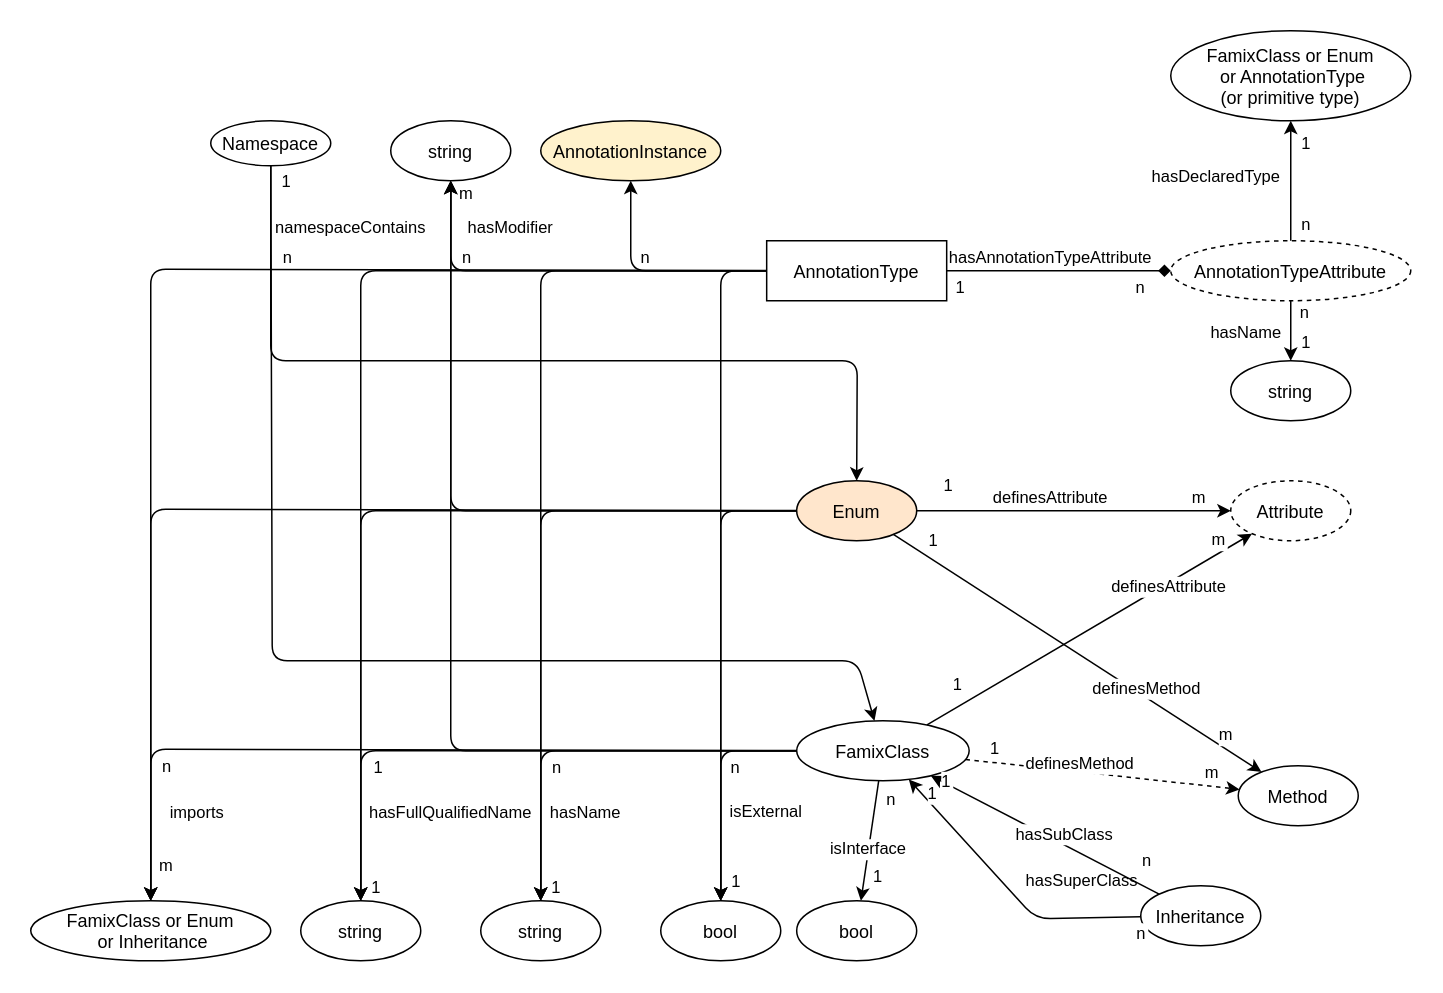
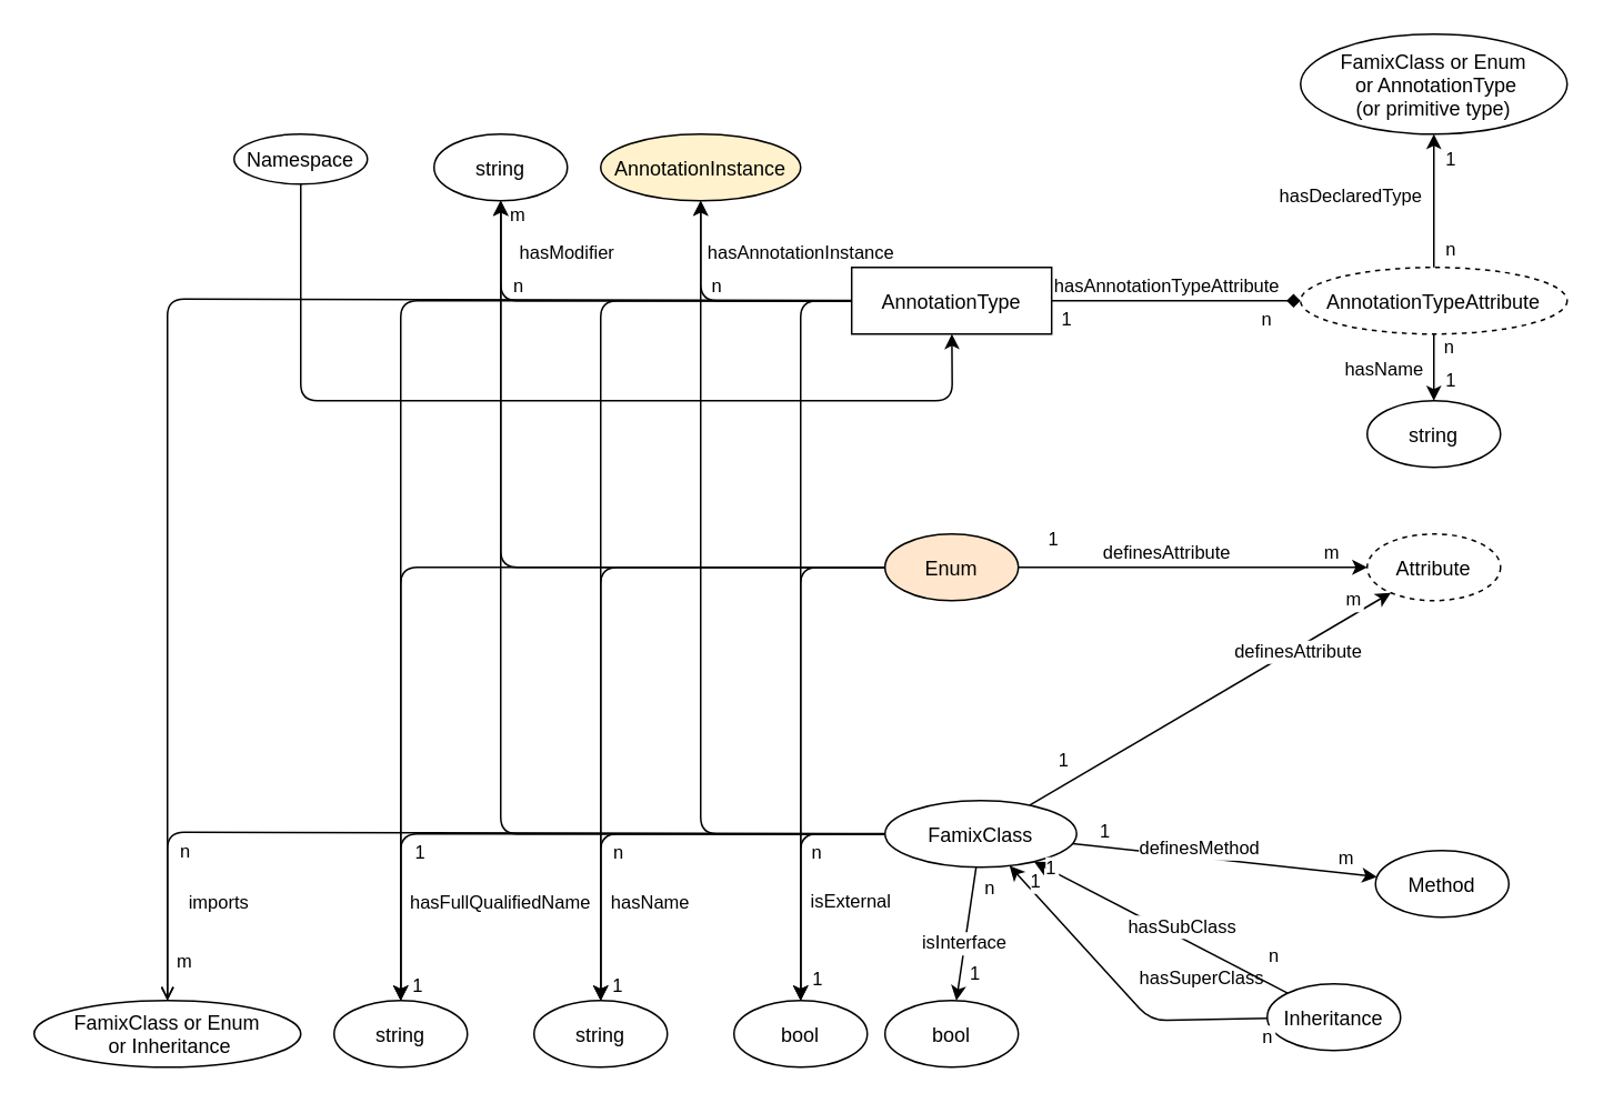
+ <mxCell id="90" value="" style="endArrow=classic;noLabel=1;fontColor=none;" parent="1" source="85" target="40" edge="1"><mxGeometry width="50" height="50" relative="1" as="geometry"><mxPoint x="210" y="59.5" as="sourcePoint" /><mxPoint x="600" y="59.5" as="targetPoint" /><Array as="points"><mxPoint x="180" y="240" /><mxPoint x="571" y="240" /></Array></mxGeometry></mxCell>
- <mxCell id="91" value="" style="endArrow=classic;noLabel=1;fontColor=none;" parent="1" source="85" target="4" edge="1"><mxGeometry width="50" height="50" relative="1" as="geometry"><mxPoint x="210" y="130" as="sourcePoint" /><mxPoint x="580.62" y="210" as="targetPoint" /><Array as="points"><mxPoint x="180" y="240" /><mxPoint x="571" y="240" /></Array></mxGeometry></mxCell>
+ <mxCell id="10" value="" style="endArrow=classic;noLabel=1;fontColor=none;" parent="1" source="2" target="7" edge="1"><mxGeometry width="50" height="50" relative="1" as="geometry"><mxPoint x="320" y="0" as="sourcePoint" /><mxPoint x="640" y="0" as="targetPoint" /><Array as="points"><mxPoint x="420" y="500" /></Array></mxGeometry></mxCell>
+ <mxCell id="11" value="hasAnnotationInstance" style="edgeLabel;align=center;verticalAlign=middle;resizable=0;points=[];" parent="10" vertex="1" connectable="0"><mxGeometry x="0.212" y="-2" relative="1" as="geometry"><mxPoint x="58" y="-163" as="offset" /></mxGeometry></mxCell>
- <mxCell id="97" value="" style="endArrow=classic;noLabel=1;fontColor=none;" edge="1" parent="1" source="4" target="92"><mxGeometry width="50" height="50" relative="1" as="geometry"><mxPoint x="540.62" y="350" as="sourcePoint" /><mxPoint x="250" y="610" as="targetPoint" /><Array as="points"><mxPoint x="100" y="339" /></Array></mxGeometry></mxCell>
- <mxCell id="98" value="" style="endArrow=classic;noLabel=1;fontColor=none;" edge="1" parent="1" source="40" target="92"><mxGeometry width="50" height="50" relative="1" as="geometry"><mxPoint x="520.62" y="190" as="sourcePoint" /><mxPoint x="250" y="610" as="targetPoint" /><Array as="points"><mxPoint x="100" y="179" /><mxPoint x="100" y="280" /></Array></mxGeometry></mxCell>
+ <mxCell id="98" value="" style="endArrow=open;noLabel=1;fontColor=none;" edge="1" parent="1" source="40" target="92"><mxGeometry width="50" height="50" relative="1" as="geometry"><mxPoint x="520.62" y="190" as="sourcePoint" /><mxPoint x="250" y="610" as="targetPoint" /><Array as="points"><mxPoint x="100" y="179" /><mxPoint x="100" y="280" /></Array></mxGeometry></mxCell>
- <mxCell id="24" value="" style="endArrow=classic;noLabel=1;fontColor=none;" parent="1" source="4" target="3" edge="1"><mxGeometry width="50" height="50" relative="1" as="geometry"><mxPoint x="570" y="510" as="sourcePoint" /><mxPoint x="830" y="510" as="targetPoint" /></mxGeometry></mxCell>
- <mxCell id="25" value="1" style="edgeLabel;align=center;verticalAlign=middle;resizable=0;points=[];" parent="24" vertex="1" connectable="0"><mxGeometry x="-0.844" y="4" relative="1" as="geometry"><mxPoint x="5" y="-6" as="offset" /></mxGeometry></mxCell>
- <mxCell id="26" value="m" style="edgeLabel;align=center;verticalAlign=middle;resizable=0;points=[];" parent="24" vertex="1" connectable="0"><mxGeometry x="0.8" y="1" relative="1" as="geometry"><mxPoint y="-9" as="offset" /></mxGeometry></mxCell>
- <mxCell id="27" value="definesMethod" style="edgeLabel;align=center;verticalAlign=middle;resizable=0;points=[];" parent="24" vertex="1" connectable="0"><mxGeometry x="0.212" y="-2" relative="1" as="geometry"><mxPoint x="21" y="4" as="offset" /></mxGeometry></mxCell>
- <mxCell id="86" value="" style="endArrow=classic;noLabel=1;fontColor=none;" parent="1" source="85" target="2" edge="1"><mxGeometry width="50" height="50" relative="1" as="geometry"><mxPoint x="180" y="440" as="sourcePoint" /><mxPoint x="570" y="440" as="targetPoint" /><Array as="points"><mxPoint x="181" y="440" /><mxPoint x="571" y="440" /></Array></mxGeometry></mxCell>
- <mxCell id="87" value="1" style="edgeLabel;align=center;verticalAlign=middle;resizable=0;points=[];" parent="86" vertex="1" connectable="0"><mxGeometry x="-0.844" y="4" relative="1" as="geometry"><mxPoint x="6" y="-49" as="offset" /></mxGeometry></mxCell>
- <mxCell id="88" value="n" style="edgeLabel;align=center;verticalAlign=middle;resizable=0;points=[];" parent="86" vertex="1" connectable="0"><mxGeometry x="0.8" y="1" relative="1" as="geometry"><mxPoint x="-346" y="-269" as="offset" /></mxGeometry></mxCell>
- <mxCell id="89" value="namespaceContains" style="edgeLabel;align=center;verticalAlign=middle;resizable=0;points=[];" parent="86" vertex="1" connectable="0"><mxGeometry x="0.212" y="-2" relative="1" as="geometry"><mxPoint x="-80" y="-292" as="offset" /></mxGeometry></mxCell>
- <mxCell id="93" value="" style="endArrow=classic;noLabel=1;fontColor=none;" edge="1" parent="1" source="2" target="92"><mxGeometry width="50" height="50" relative="1" as="geometry"><mxPoint x="540.62" y="510" as="sourcePoint" /><mxPoint x="250" y="610" as="targetPoint" /><Array as="points"><mxPoint x="100" y="499" /><mxPoint x="100" y="560" /></Array></mxGeometry></mxCell>
+ <mxCell id="93" value="" style="endArrow=open;noLabel=1;fontColor=none;" edge="1" parent="1" source="2" target="92"><mxGeometry width="50" height="50" relative="1" as="geometry"><mxPoint x="540.62" y="510" as="sourcePoint" /><mxPoint x="250" y="610" as="targetPoint" /><Array as="points"><mxPoint x="100" y="499" /><mxPoint x="100" y="560" /></Array></mxGeometry></mxCell>
- <mxCell id="12" value="" style="endArrow=classic;noLabel=1;fontColor=none;dashed=1;" parent="1" source="2" target="3" edge="1"><mxGeometry width="50" height="50" relative="1" as="geometry"><mxPoint x="330" y="290" as="sourcePoint" /><mxPoint x="650" y="290" as="targetPoint" /></mxGeometry></mxCell>
+ <mxCell id="12" value="" style="endArrow=classic;noLabel=1;fontColor=none;" parent="1" source="2" target="3" edge="1"><mxGeometry width="50" height="50" relative="1" as="geometry"><mxPoint x="330" y="290" as="sourcePoint" /><mxPoint x="650" y="290" as="targetPoint" /></mxGeometry></mxCell>
